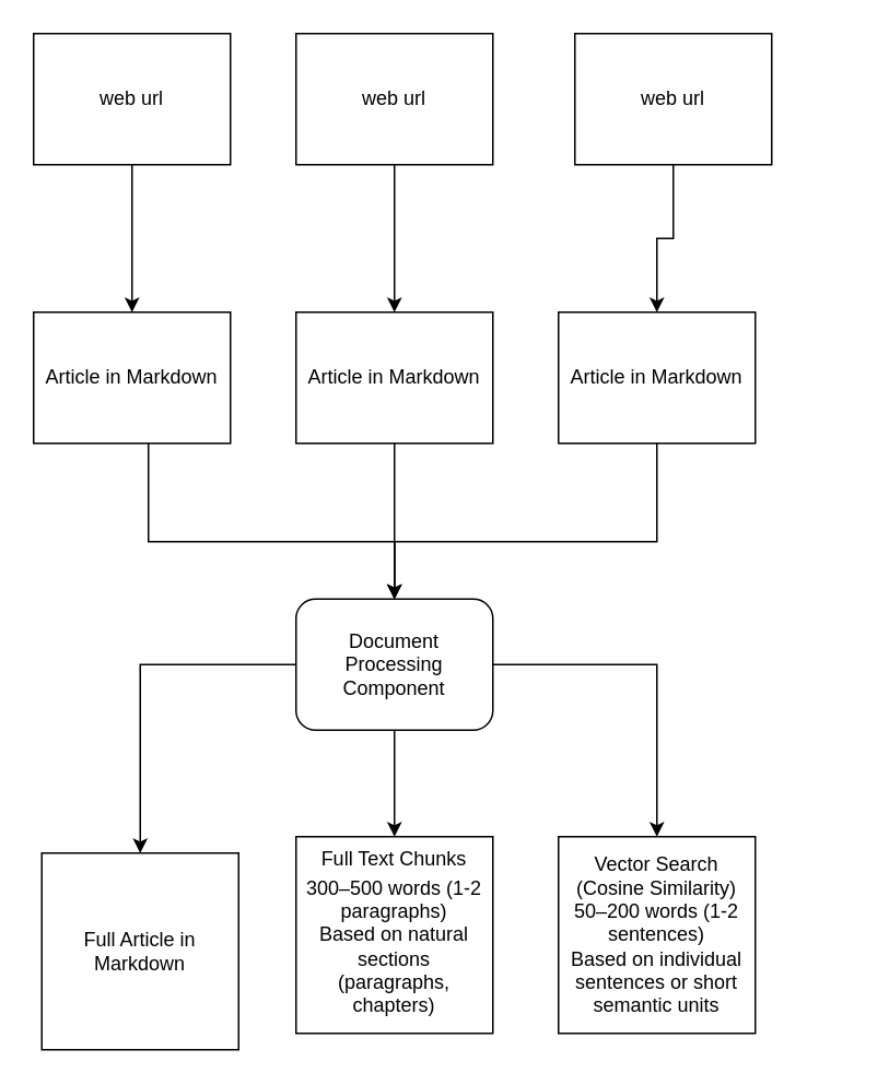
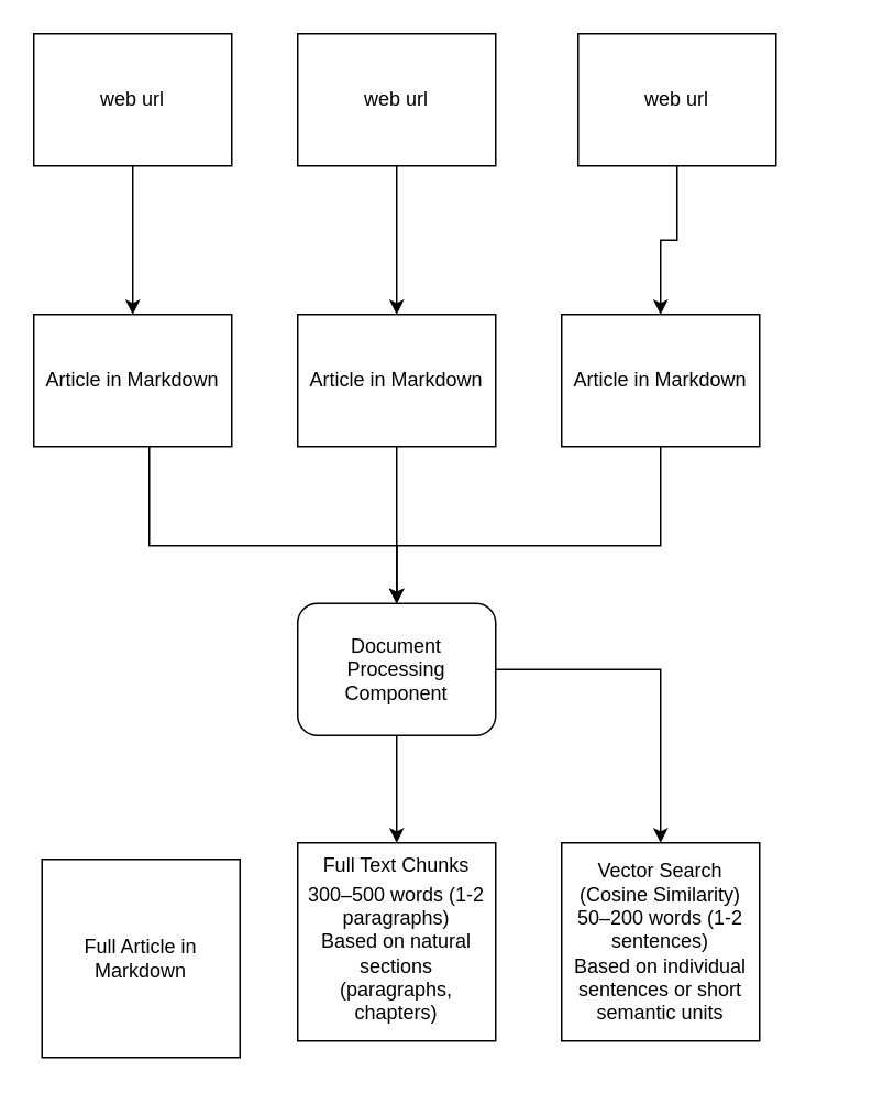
- <mxCell id="6" style="edgeStyle=orthogonalEdgeStyle;rounded=0;orthogonalLoop=1;jettySize=auto;html=1;" edge="1" parent="1" source="9" target="14"><mxGeometry relative="1" as="geometry" /></mxCell>
